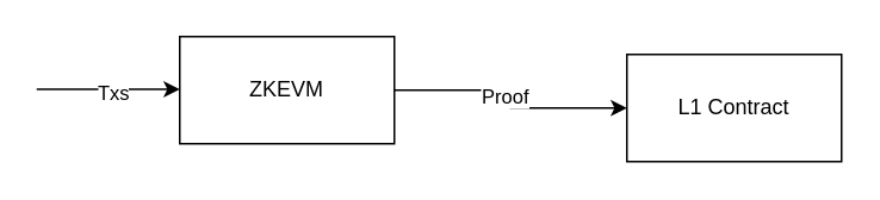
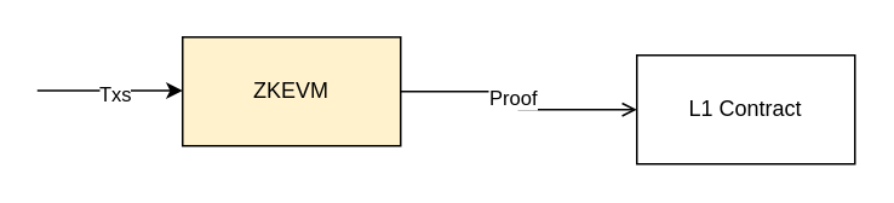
- <mxCell id="4" value="ZKEVM" style="rounded=0;whiteSpace=wrap;html=1;" vertex="1" parent="1"><mxGeometry x="100" y="20" width="120" height="60" as="geometry" /></mxCell>
+ <mxCell id="4" value="ZKEVM" style="rounded=0;whiteSpace=wrap;html=1;fillColor=#fff2cc;" vertex="1" parent="1"><mxGeometry x="100" y="20" width="120" height="60" as="geometry" /></mxCell>
- <mxCell id="2" style="edgeStyle=orthogonalEdgeStyle;rounded=0;orthogonalLoop=1;jettySize=auto;html=1;exitX=1;exitY=0.5;exitDx=0;exitDy=0;entryX=0;entryY=0.5;entryDx=0;entryDy=0;" edge="1" parent="1" source="4" target="7"><mxGeometry relative="1" as="geometry"><mxPoint x="300" y="50" as="targetPoint" /></mxGeometry></mxCell>
+ <mxCell id="2" style="edgeStyle=orthogonalEdgeStyle;rounded=0;orthogonalLoop=1;jettySize=auto;html=1;exitX=1;exitY=0.5;exitDx=0;exitDy=0;entryX=0;entryY=0.5;entryDx=0;entryDy=0;endArrow=open;" edge="1" parent="1" source="4" target="7"><mxGeometry relative="1" as="geometry"><mxPoint x="300" y="50" as="targetPoint" /></mxGeometry></mxCell>
